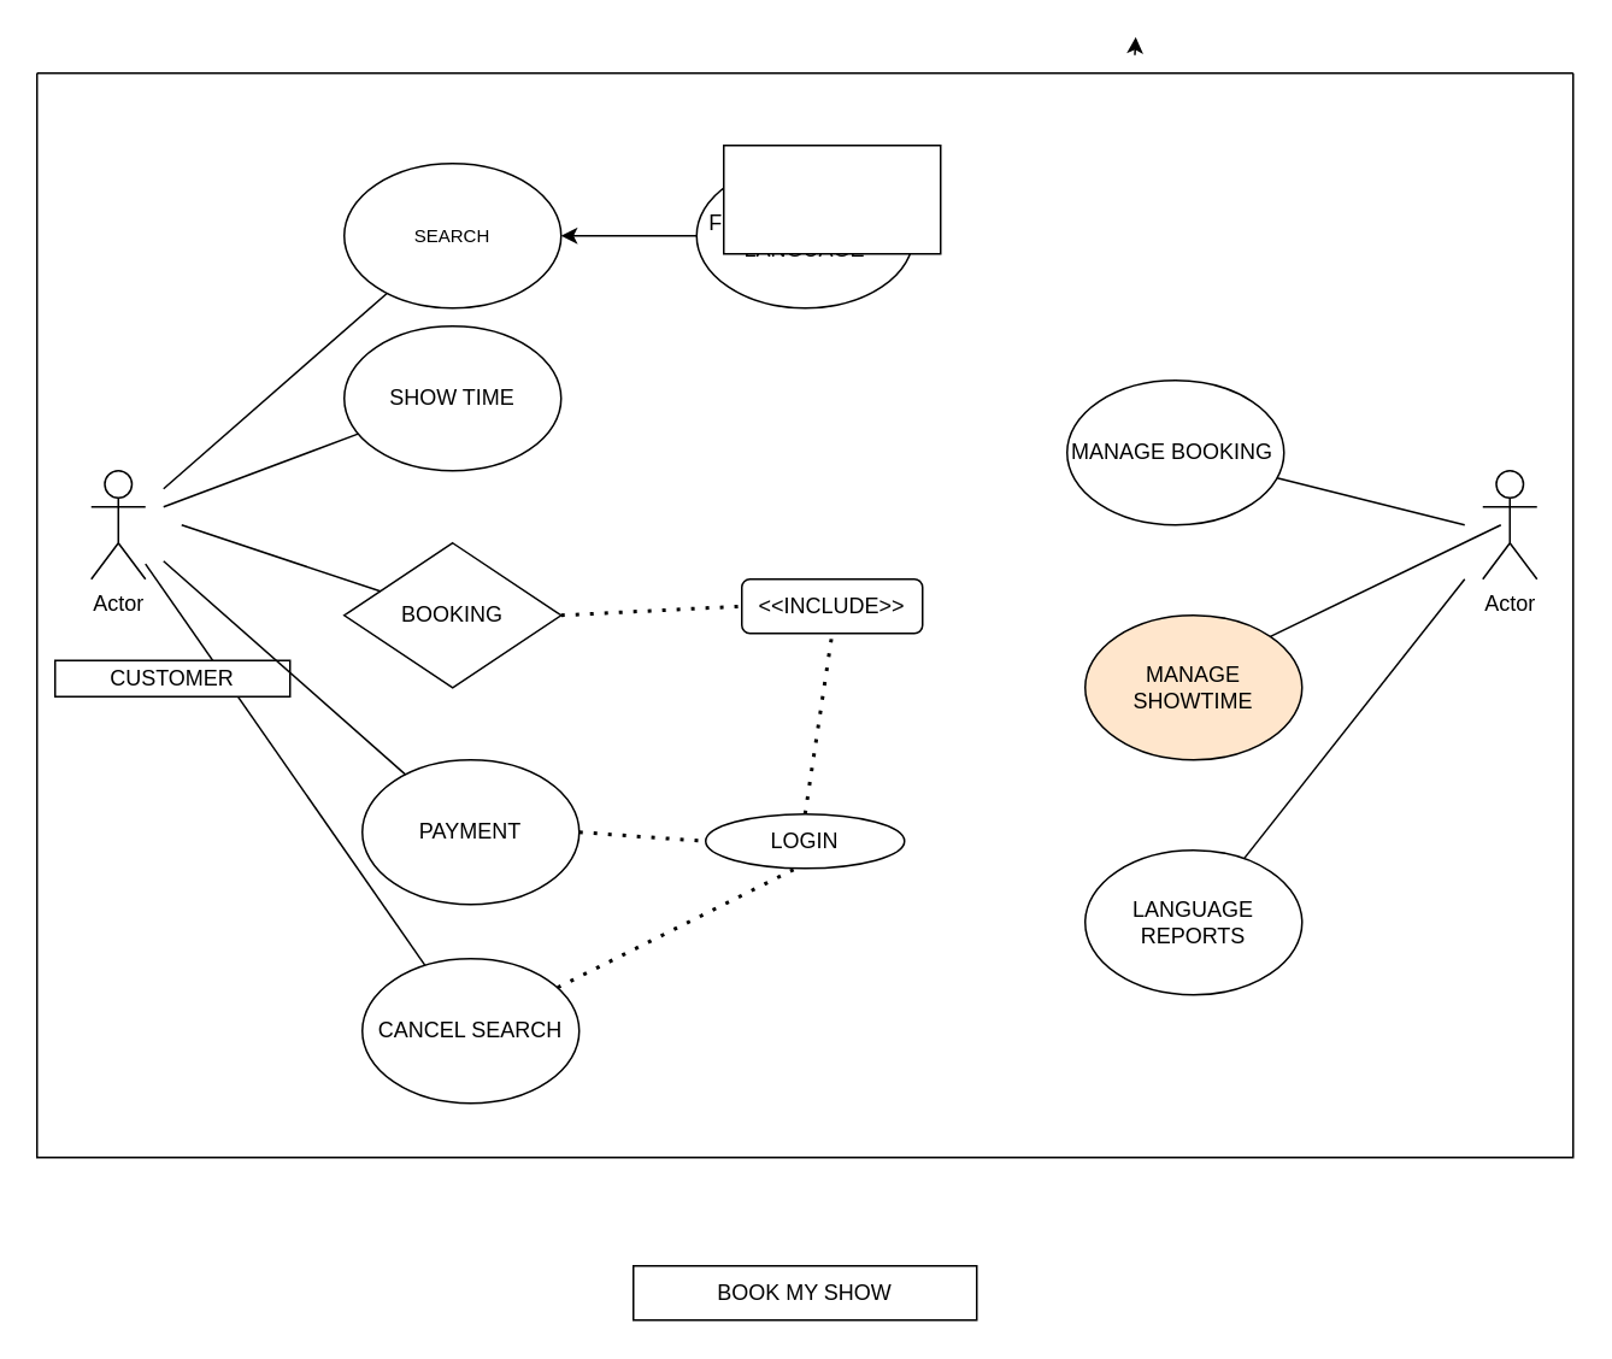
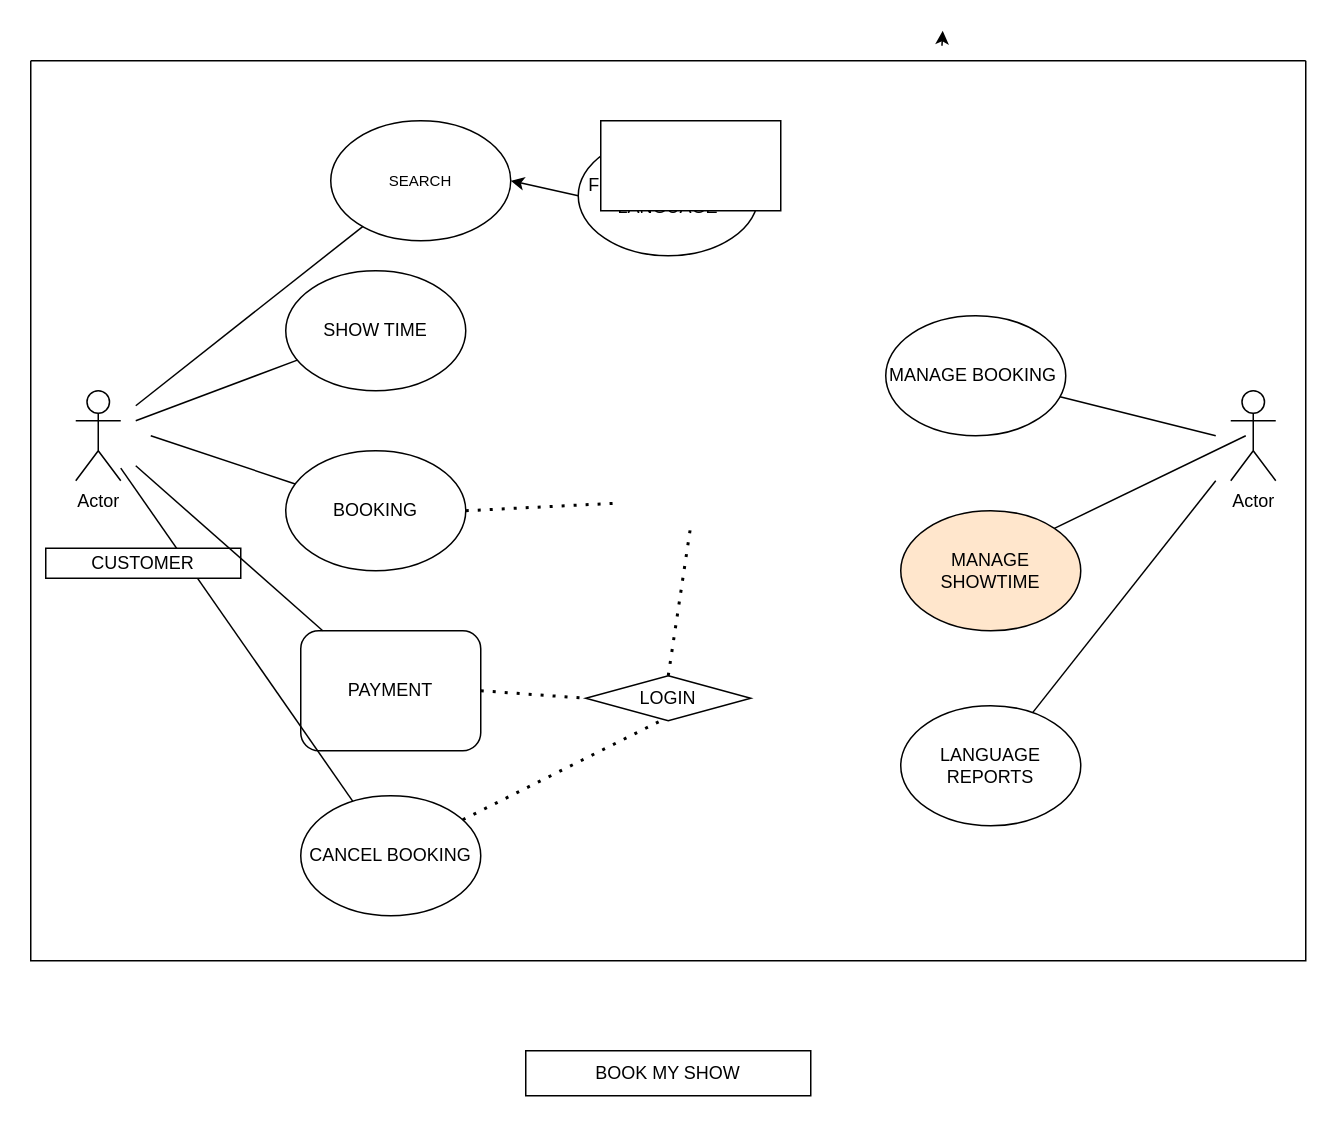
- <mxCell id="2" value="&lt;font size=&quot;1&quot;&gt;SEARCH&lt;/font&gt;" style="ellipse;whiteSpace=wrap;html=1;" vertex="1" parent="1"><mxGeometry x="190" y="90" width="120" height="80" as="geometry" /></mxCell>
+ <mxCell id="2" value="&lt;font size=&quot;1&quot;&gt;SEARCH&lt;/font&gt;" style="ellipse;whiteSpace=wrap;html=1;" vertex="1" parent="1"><mxGeometry x="220" y="80" width="120" height="80" as="geometry" /></mxCell>
- <mxCell id="26" value="&amp;lt;&amp;lt;INCLUDE&amp;gt;&amp;gt;" style="rounded=1;whiteSpace=wrap;html=1;" vertex="1" parent="21"><mxGeometry x="390" y="280" width="100" height="30" as="geometry" /></mxCell>
- <mxCell id="6" value="BOOKING" style="rhombus;whiteSpace=wrap;html=1;" vertex="1" parent="1"><mxGeometry x="190" y="300" width="120" height="80" as="geometry" /></mxCell>
+ <mxCell id="6" value="BOOKING" style="ellipse;whiteSpace=wrap;html=1;" vertex="1" parent="1"><mxGeometry x="190" y="300" width="120" height="80" as="geometry" /></mxCell>
- <mxCell id="5" value="PAYMENT" style="ellipse;whiteSpace=wrap;html=1;" vertex="1" parent="1"><mxGeometry x="200" y="420" width="120" height="80" as="geometry" /></mxCell>
+ <mxCell id="5" value="PAYMENT" style="whiteSpace=wrap;html=1;rounded=1;" vertex="1" parent="1"><mxGeometry x="200" y="420" width="120" height="80" as="geometry" /></mxCell>
- <mxCell id="27" value="LOGIN" style="ellipse;whiteSpace=wrap;html=1;" vertex="1" parent="21"><mxGeometry x="370" y="410" width="110" height="30" as="geometry" /></mxCell>
+ <mxCell id="27" value="LOGIN" style="rhombus;whiteSpace=wrap;html=1;" vertex="1" parent="21"><mxGeometry x="370" y="410" width="110" height="30" as="geometry" /></mxCell>
- <mxCell id="4" value="CANCEL SEARCH" style="ellipse;whiteSpace=wrap;html=1;" vertex="1" parent="1"><mxGeometry x="200" y="530" width="120" height="80" as="geometry" /></mxCell>
+ <mxCell id="4" value="CANCEL BOOKING" style="ellipse;whiteSpace=wrap;html=1;" vertex="1" parent="1"><mxGeometry x="200" y="530" width="120" height="80" as="geometry" /></mxCell>
